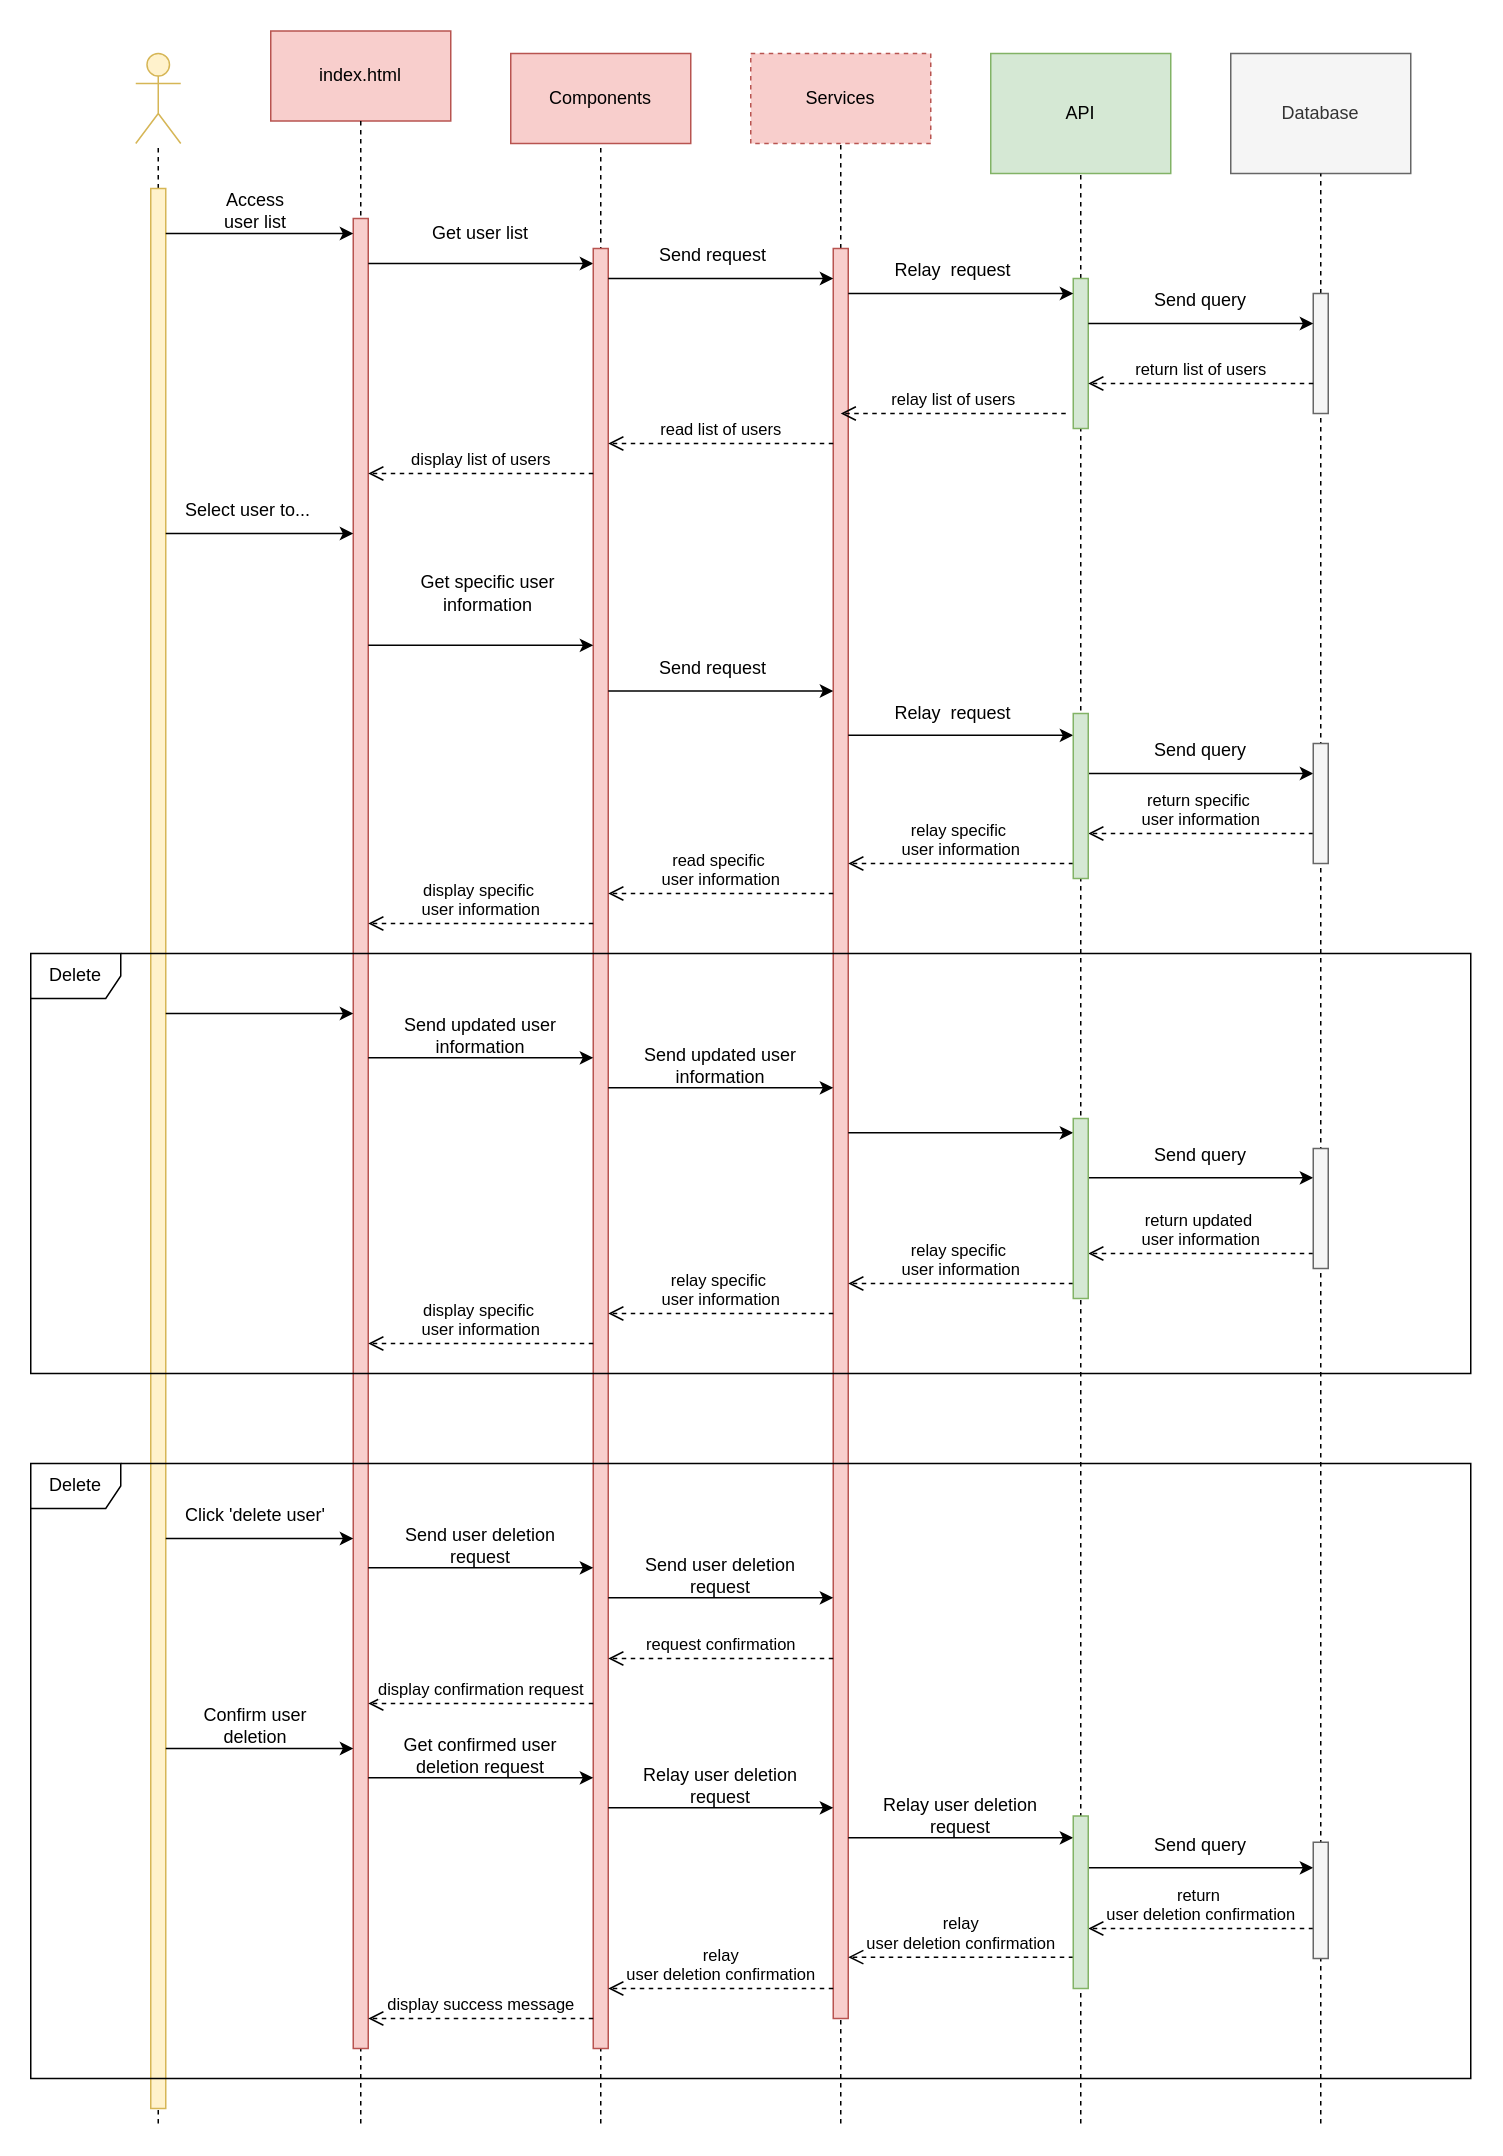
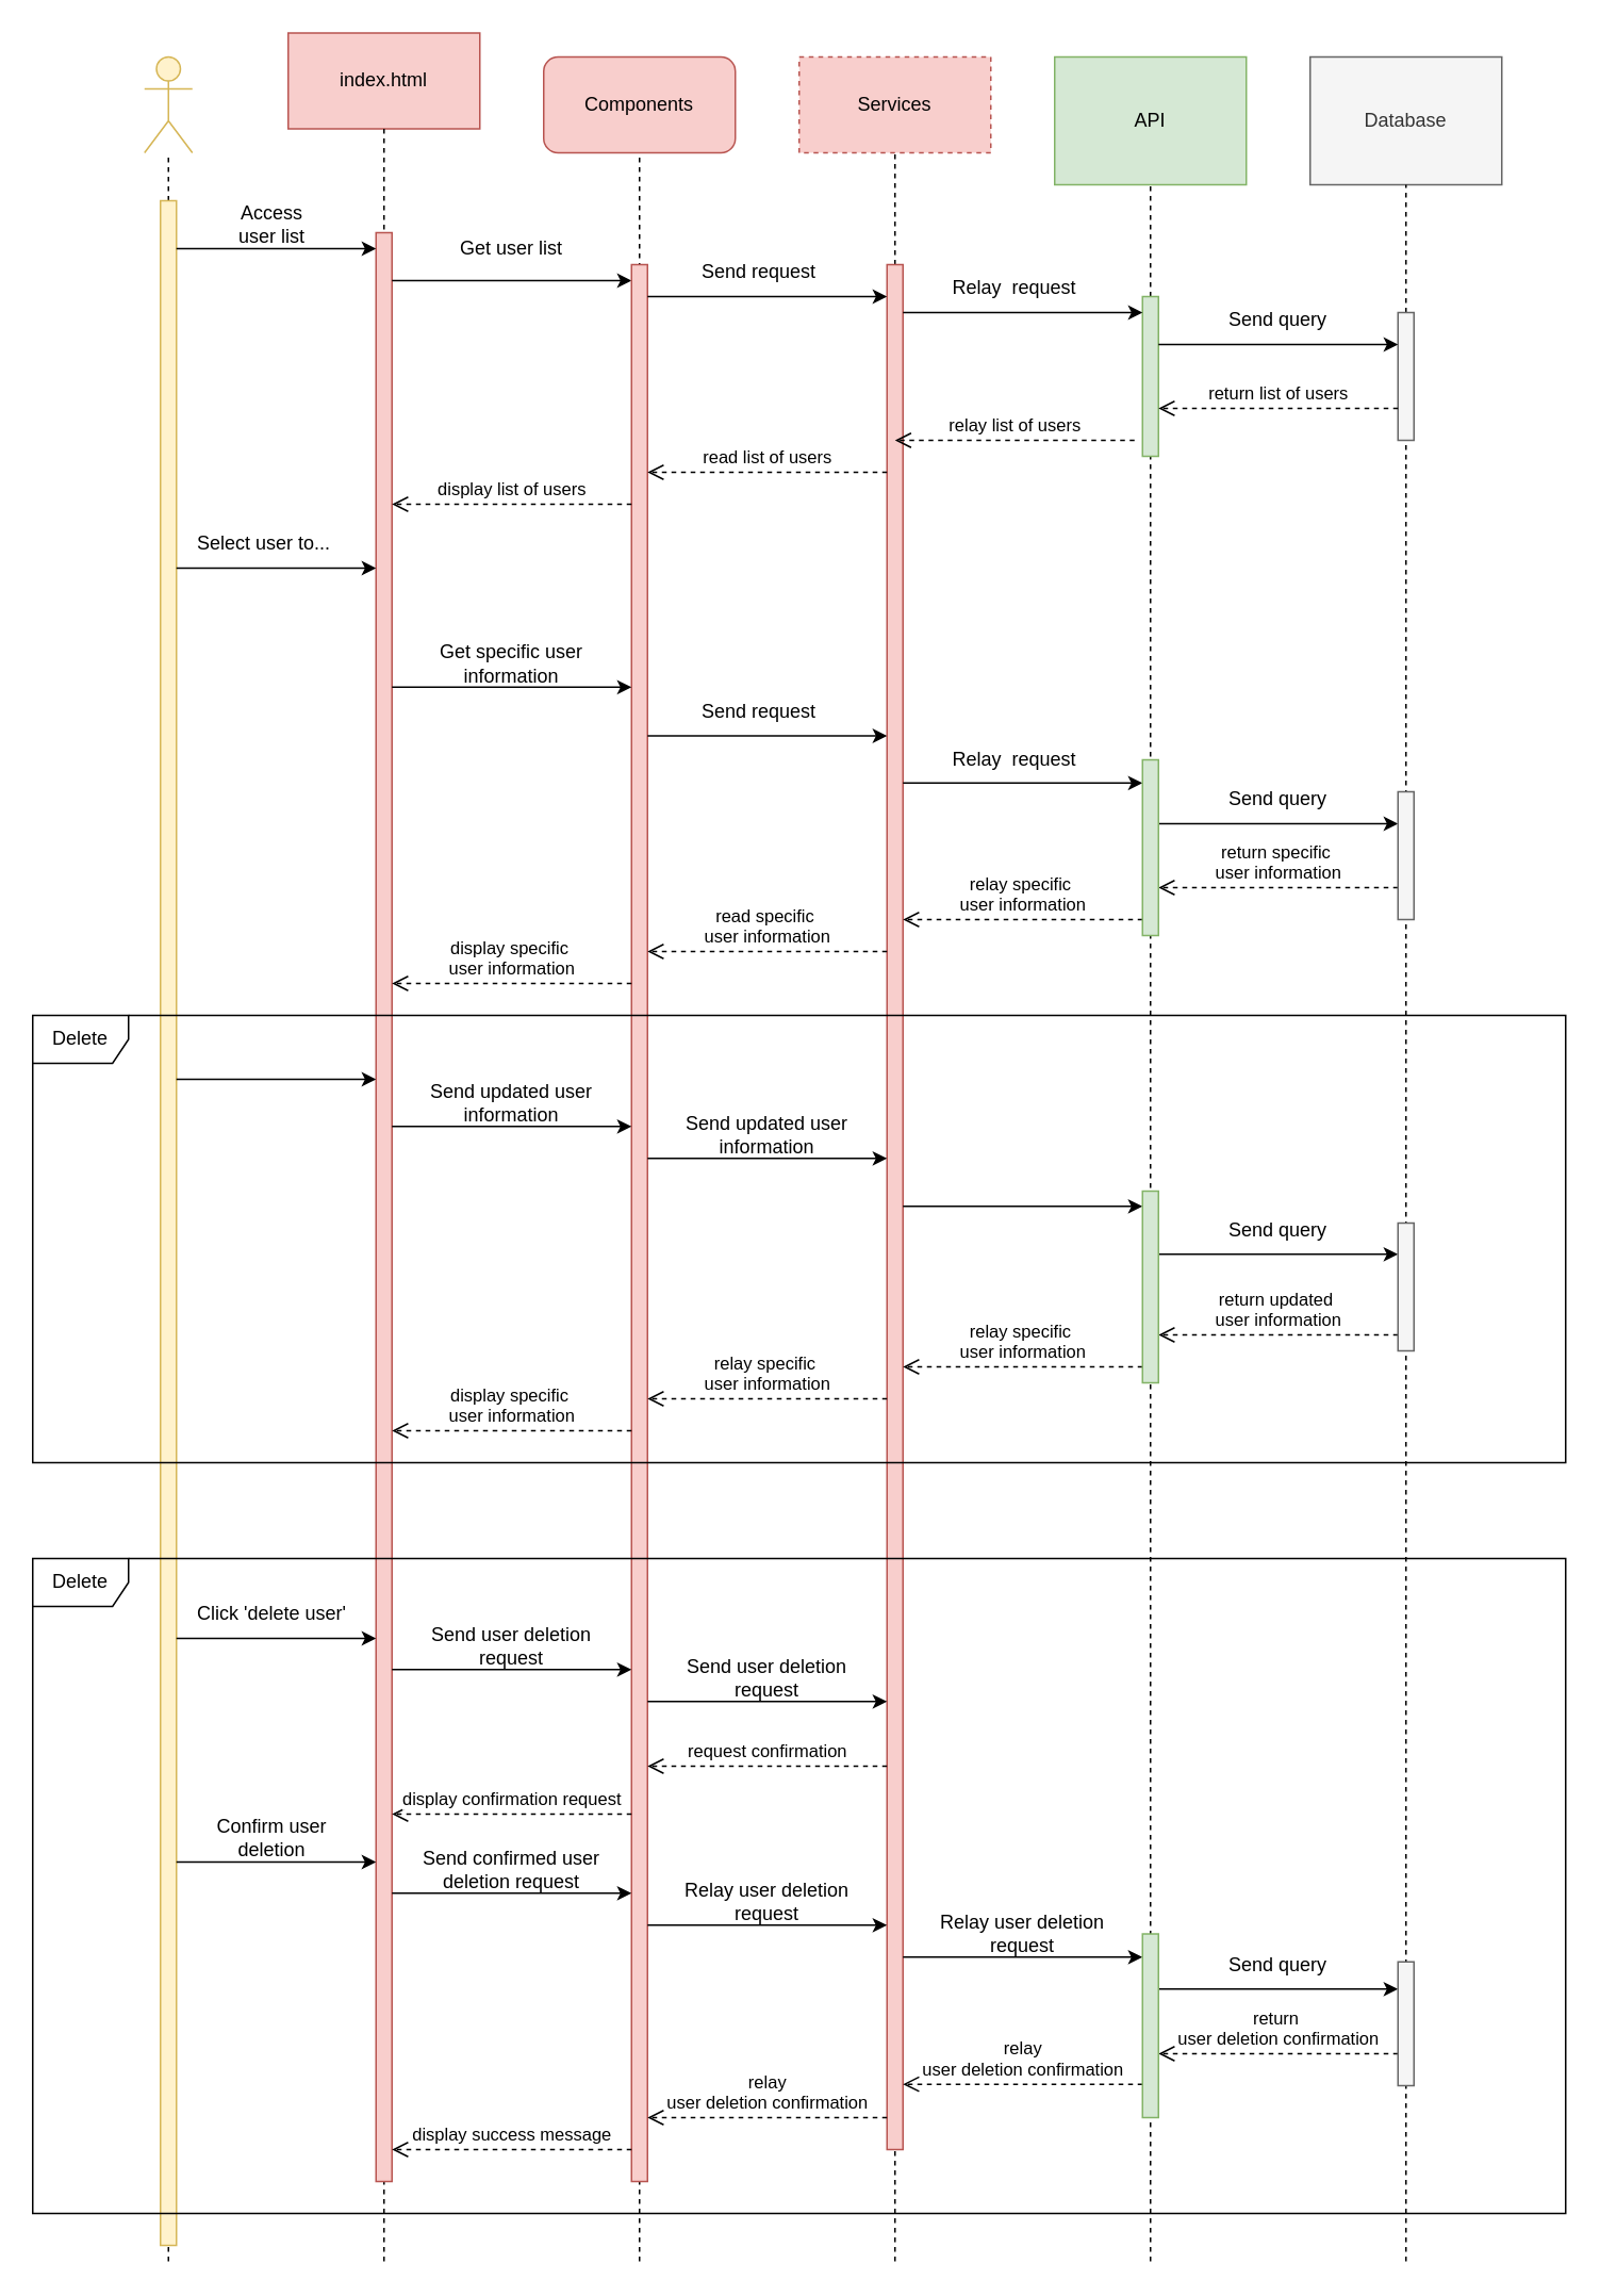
- <mxCell id="3" value="Components" style="rounded=0;whiteSpace=wrap;html=1;fillColor=#f8cecc;strokeColor=#b85450;" vertex="1" parent="1"><mxGeometry x="340" y="35" width="120" height="60" as="geometry" /></mxCell>
+ <mxCell id="3" value="Components" style="whiteSpace=wrap;html=1;fillColor=#f8cecc;strokeColor=#b85450;rounded=1;" vertex="1" parent="1"><mxGeometry x="340" y="35" width="120" height="60" as="geometry" /></mxCell>
- <mxCell id="40" value="Get specific user information" style="text;html=1;align=center;verticalAlign=middle;whiteSpace=wrap;rounded=0;" vertex="1" parent="1"><mxGeometry x="265" y="380" width="120" height="30" as="geometry" /></mxCell>
+ <mxCell id="40" value="Get specific user information" style="text;html=1;align=center;verticalAlign=middle;whiteSpace=wrap;rounded=0;" vertex="1" parent="1"><mxGeometry x="260" y="400" width="120" height="30" as="geometry" /></mxCell>
- <mxCell id="75" value="Get confirmed user deletion request" style="text;html=1;align=center;verticalAlign=middle;whiteSpace=wrap;rounded=0;" vertex="1" parent="1"><mxGeometry x="260" y="1155" width="120" height="30" as="geometry" /></mxCell>
+ <mxCell id="75" value="Send confirmed user deletion request" style="text;html=1;align=center;verticalAlign=middle;whiteSpace=wrap;rounded=0;" vertex="1" parent="1"><mxGeometry x="260" y="1155" width="120" height="30" as="geometry" /></mxCell>
